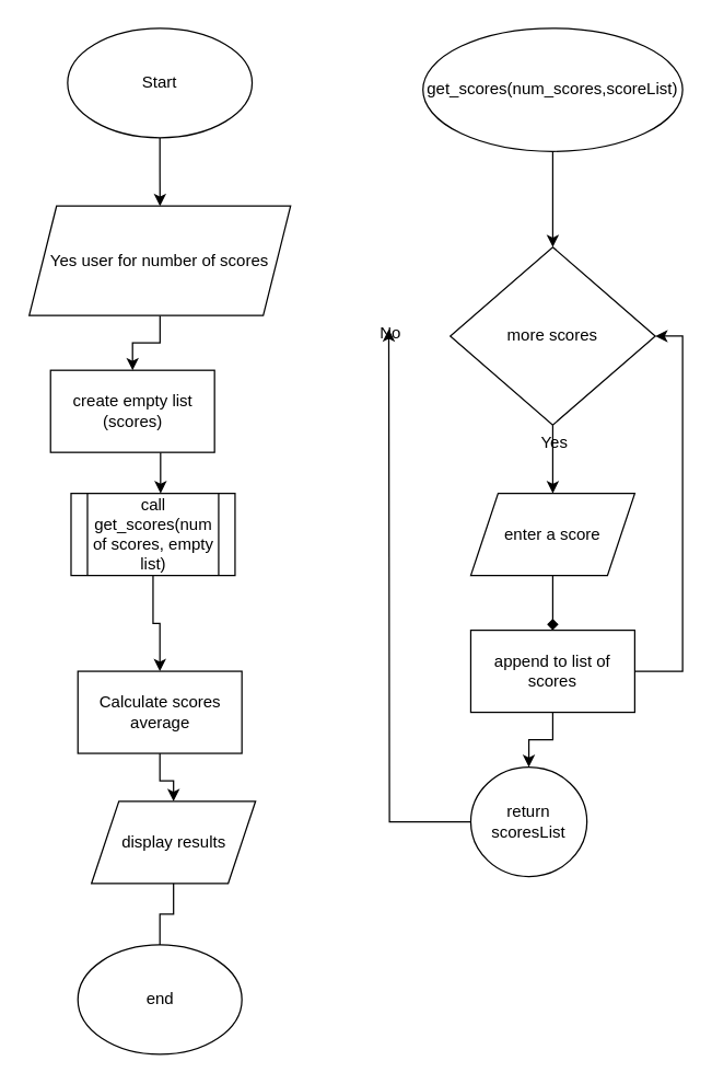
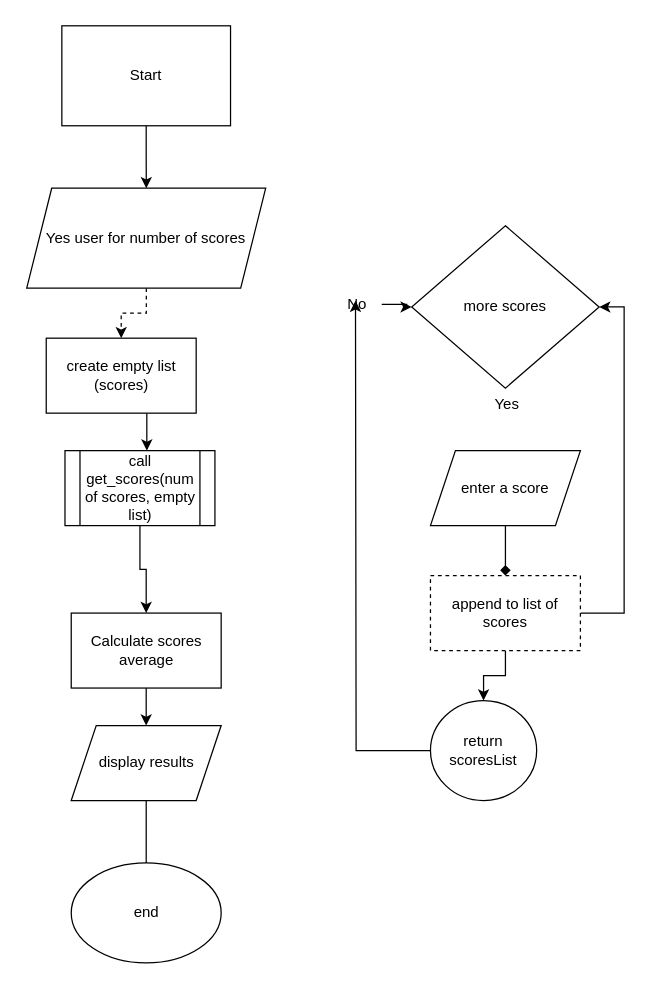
- <mxCell id="3" value="Start" style="ellipse;whiteSpace=wrap;html=1;" vertex="1" parent="1"><mxGeometry x="49" y="20" width="135" height="80" as="geometry" /></mxCell>
+ <mxCell id="3" value="Start" style="whiteSpace=wrap;html=1;rounded=0;" vertex="1" parent="1"><mxGeometry x="49" y="20" width="135" height="80" as="geometry" /></mxCell>
- <mxCell id="9" value="get_scores(num_scores,scoreList)" style="ellipse;whiteSpace=wrap;html=1;" vertex="1" parent="1"><mxGeometry x="309" y="20" width="190" height="90" as="geometry" /></mxCell>
- <mxCell id="8" value="" style="edgeStyle=orthogonalEdgeStyle;rounded=0;orthogonalLoop=1;jettySize=auto;html=1;" edge="1" parent="1" source="9" target="11"><mxGeometry relative="1" as="geometry" /></mxCell>
+ <mxCell id="20" value="" style="edgeStyle=orthogonalEdgeStyle;rounded=0;orthogonalLoop=1;jettySize=auto;html=1;" edge="1" parent="1" source="21" target="11"><mxGeometry relative="1" as="geometry" /></mxCell>
- <mxCell id="4" value="" style="edgeStyle=orthogonalEdgeStyle;rounded=0;orthogonalLoop=1;jettySize=auto;html=1;" edge="1" parent="1" source="5" target="7"><mxGeometry relative="1" as="geometry" /></mxCell>
+ <mxCell id="4" value="" style="edgeStyle=orthogonalEdgeStyle;rounded=0;orthogonalLoop=1;jettySize=auto;html=1;dashed=1;" edge="1" parent="1" source="5" target="7"><mxGeometry relative="1" as="geometry" /></mxCell>
- <mxCell id="10" value="" style="edgeStyle=orthogonalEdgeStyle;rounded=0;orthogonalLoop=1;jettySize=auto;html=1;" edge="1" parent="1" source="11" target="13"><mxGeometry relative="1" as="geometry" /></mxCell>
- <mxCell id="16" value="append to list of scores" style="rounded=0;whiteSpace=wrap;html=1;" vertex="1" parent="1"><mxGeometry x="344" y="460" width="120" height="60" as="geometry" /></mxCell>
+ <mxCell id="16" value="append to list of scores" style="rounded=0;whiteSpace=wrap;html=1;dashed=1;" vertex="1" parent="1"><mxGeometry x="344" y="460" width="120" height="60" as="geometry" /></mxCell>
- <mxCell id="27" value="display results" style="shape=parallelogram;perimeter=parallelogramPerimeter;whiteSpace=wrap;html=1;fixedSize=1;" vertex="1" parent="1"><mxGeometry x="66.5" y="585" width="120" height="60" as="geometry" /></mxCell>
+ <mxCell id="27" value="display results" style="shape=parallelogram;perimeter=parallelogramPerimeter;whiteSpace=wrap;html=1;fixedSize=1;" vertex="1" parent="1"><mxGeometry x="56.5" y="580" width="120" height="60" as="geometry" /></mxCell>
